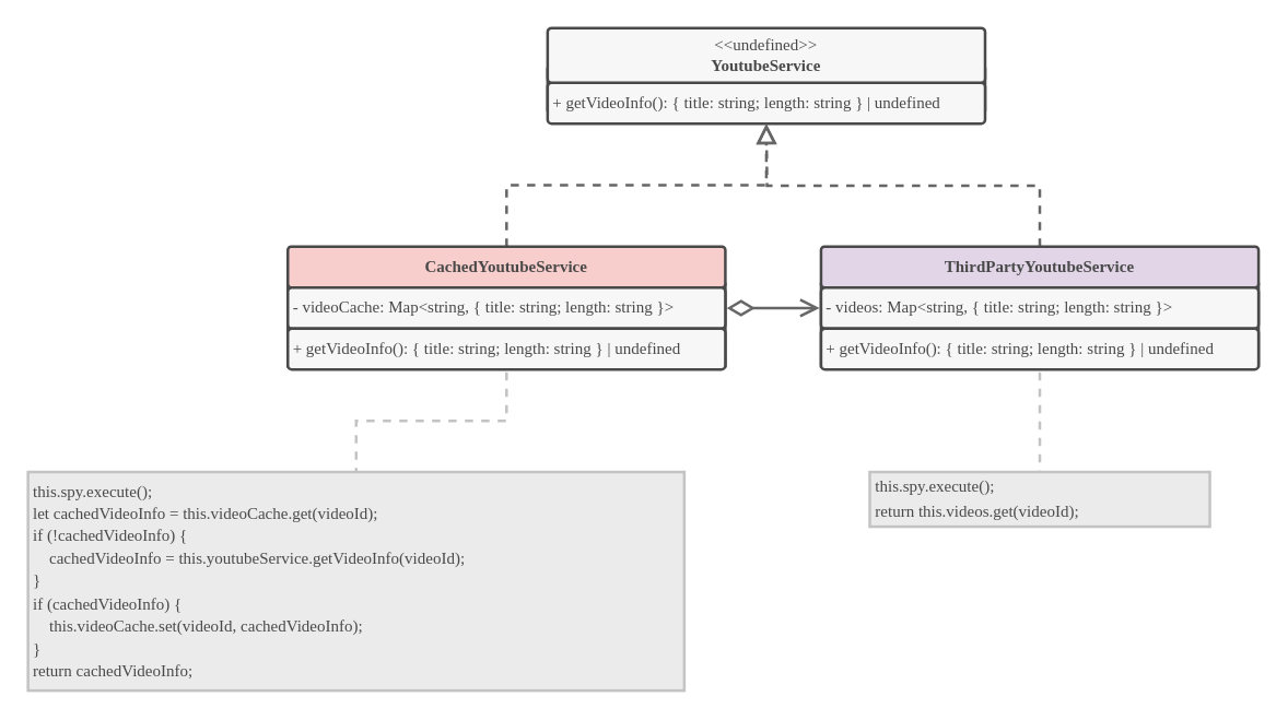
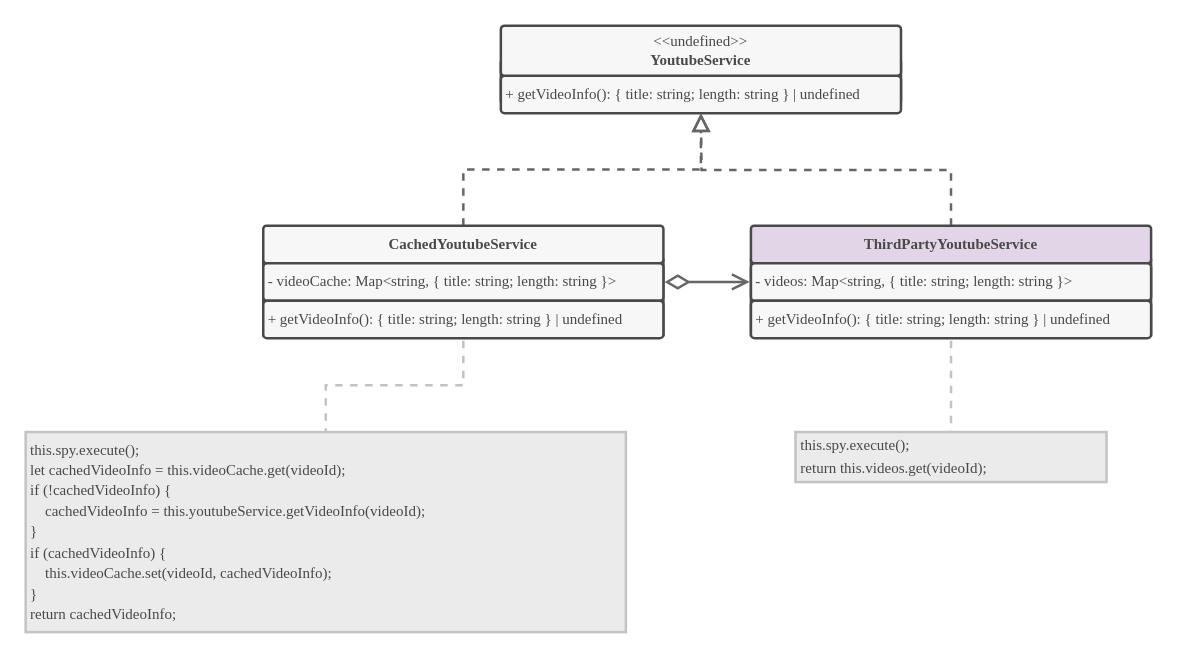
- <mxCell id="7" value="&lt;font face=&quot;Nunito&quot; color=&quot;#494949&quot;&gt;&lt;b&gt;CachedYoutubeService&lt;/b&gt;&lt;/font&gt;" style="rounded=1;whiteSpace=wrap;html=1;arcSize=5;fillColor=#f8cecc;strokeColor=#494949;strokeWidth=2;container=0;absoluteArcSize=1;" vertex="1" parent="1"><mxGeometry x="210" y="180" width="320" height="30" as="geometry" /></mxCell>
+ <mxCell id="7" value="&lt;font face=&quot;Nunito&quot; color=&quot;#494949&quot;&gt;&lt;b&gt;CachedYoutubeService&lt;/b&gt;&lt;/font&gt;" style="rounded=1;whiteSpace=wrap;html=1;arcSize=5;fillColor=#F7F7F7;strokeColor=#494949;strokeWidth=2;container=0;absoluteArcSize=1;" vertex="1" parent="1"><mxGeometry x="210" y="180" width="320" height="30" as="geometry" /></mxCell>
